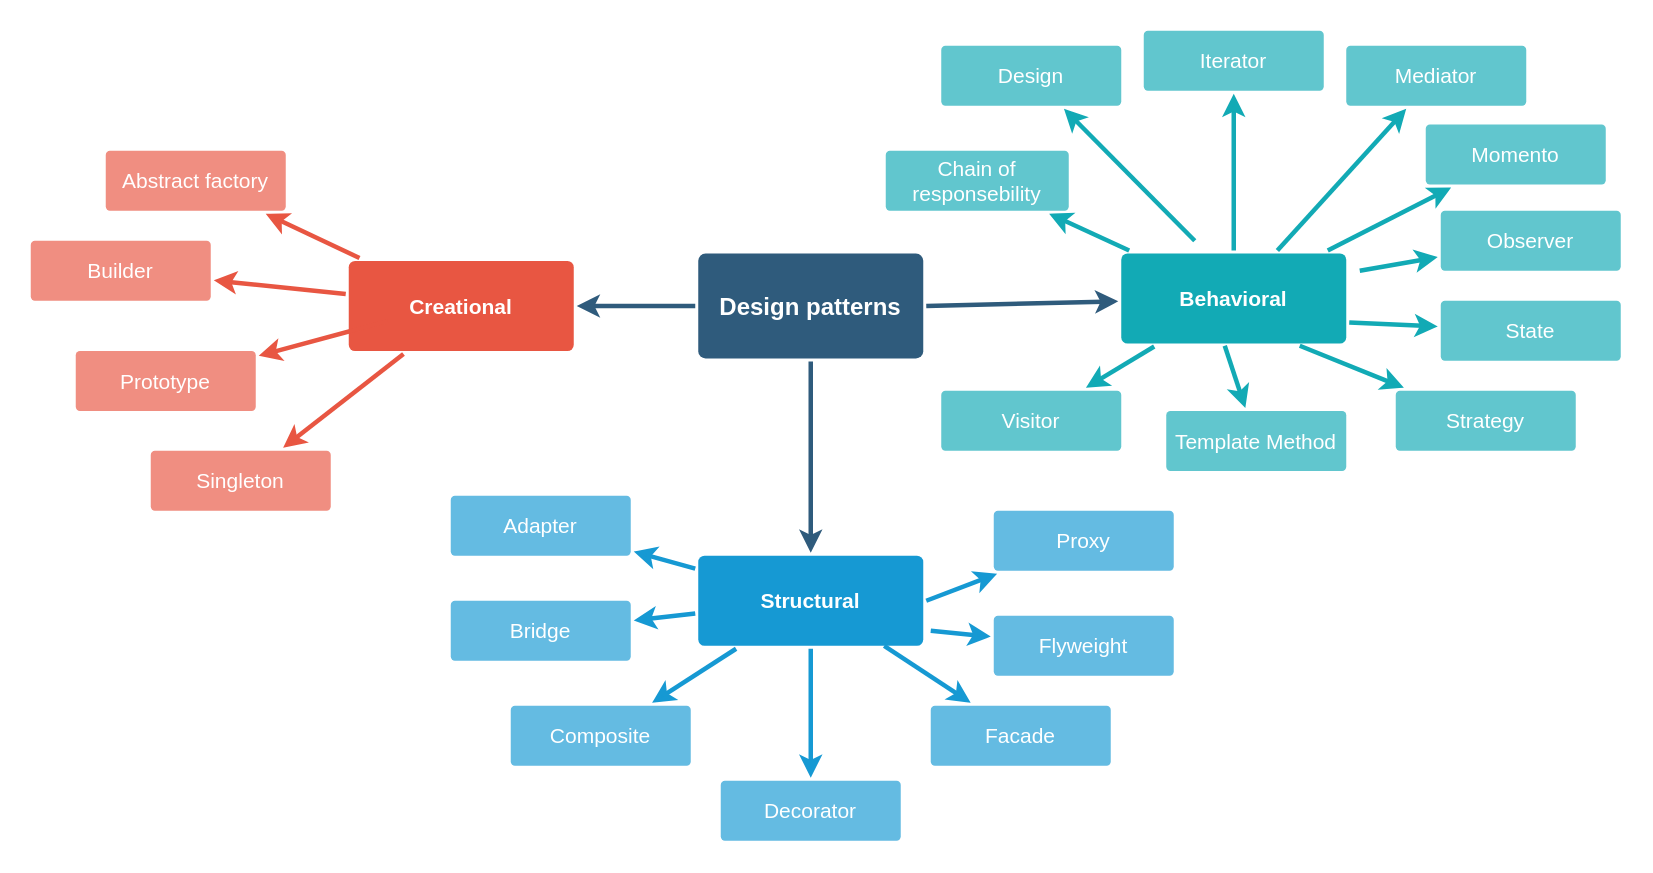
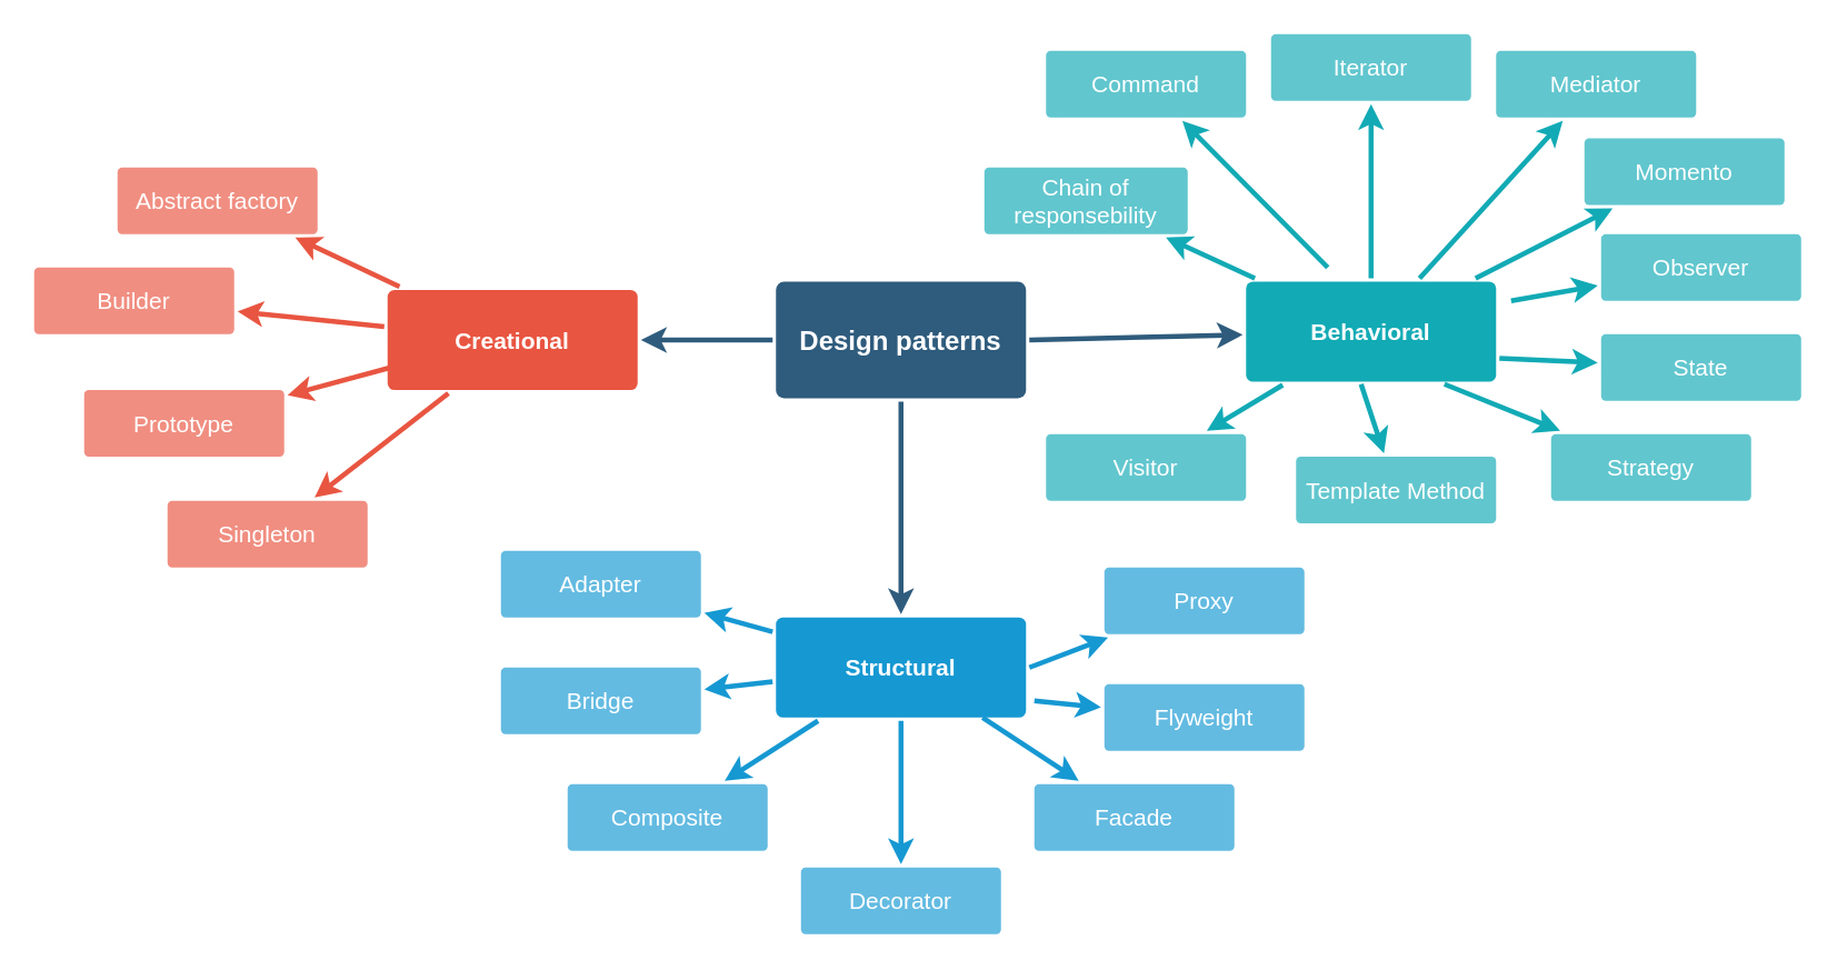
- <mxCell id="49" value="Design" style="rounded=1;whiteSpace=wrap;html=1;shadow=0;labelBackgroundColor=none;strokeColor=none;strokeWidth=3;fillColor=#61c6ce;fontFamily=Helvetica;fontSize=14;fontColor=#FFFFFF;align=center;spacing=5;fontStyle=0;arcSize=7;perimeterSpacing=2;imageWidth=23;glass=0;textShadow=0;" vertex="1" parent="1"><mxGeometry x="627" y="30" width="120" height="40" as="geometry" /></mxCell>
+ <mxCell id="49" value="Command" style="rounded=1;whiteSpace=wrap;html=1;shadow=0;labelBackgroundColor=none;strokeColor=none;strokeWidth=3;fillColor=#61c6ce;fontFamily=Helvetica;fontSize=14;fontColor=#FFFFFF;align=center;spacing=5;fontStyle=0;arcSize=7;perimeterSpacing=2;imageWidth=23;glass=0;textShadow=0;" vertex="1" parent="1"><mxGeometry x="627" y="30" width="120" height="40" as="geometry" /></mxCell>
